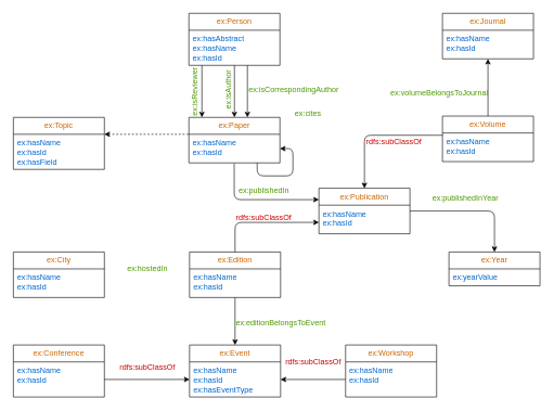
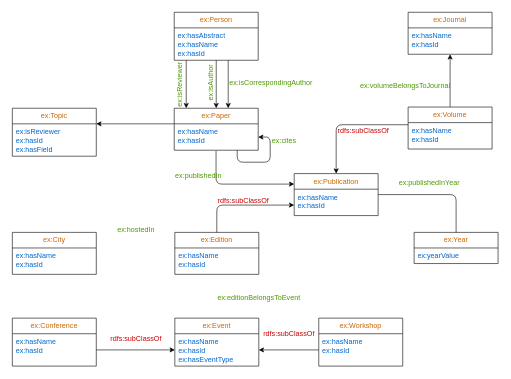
- <mxCell id="51" value="&lt;font color=&quot;#4d9900&quot;&gt;ex:cites&lt;/font&gt;" style="text;html=1;align=center;verticalAlign=middle;resizable=0;points=[];autosize=1;strokeColor=none;fillColor=none;" parent="1" vertex="1"><mxGeometry x="443" y="160" width="60" height="30" as="geometry" /></mxCell>
+ <mxCell id="51" value="&lt;font color=&quot;#4d9900&quot;&gt;ex:cites&lt;/font&gt;" style="text;html=1;align=center;verticalAlign=middle;resizable=0;points=[];autosize=1;strokeColor=none;fillColor=none;" parent="1" vertex="1"><mxGeometry x="443" y="220" width="60" height="30" as="geometry" /></mxCell>
- <mxCell id="27" style="edgeStyle=orthogonalEdgeStyle;rounded=0;orthogonalLoop=1;jettySize=auto;html=1;endArrow=none;endFill=0;startArrow=classic;startFill=1;dashed=1;" parent="1" source="28" target="7" edge="1"><mxGeometry relative="1" as="geometry"><Array as="points"><mxPoint x="200" y="206" /><mxPoint x="200" y="206" /></Array></mxGeometry></mxCell>
+ <mxCell id="27" style="edgeStyle=orthogonalEdgeStyle;rounded=0;orthogonalLoop=1;jettySize=auto;html=1;endArrow=none;endFill=0;startArrow=classic;startFill=1;" parent="1" source="28" target="7" edge="1"><mxGeometry relative="1" as="geometry"><Array as="points"><mxPoint x="200" y="206" /><mxPoint x="200" y="206" /></Array></mxGeometry></mxCell>
- <mxCell id="29" value="&lt;font color=&quot;#0066cc&quot;&gt;ex:hasName&lt;br style=&quot;border-color: var(--border-color);&quot;&gt;ex:hasId&lt;br&gt;ex:hasField&lt;/font&gt;" style="text;strokeColor=none;fillColor=none;align=left;verticalAlign=top;spacingLeft=4;spacingRight=4;overflow=hidden;rotatable=0;points=[[0,0.5],[1,0.5]];portConstraint=eastwest;whiteSpace=wrap;html=1;" parent="28" vertex="1"><mxGeometry y="26" width="140" height="54" as="geometry" /></mxCell>
+ <mxCell id="29" value="&lt;font color=&quot;#0066cc&quot;&gt;ex:isReviewer&lt;br style=&quot;border-color: var(--border-color);&quot;&gt;ex:hasId&lt;br&gt;ex:hasField&lt;/font&gt;" style="text;strokeColor=none;fillColor=none;align=left;verticalAlign=top;spacingLeft=4;spacingRight=4;overflow=hidden;rotatable=0;points=[[0,0.5],[1,0.5]];portConstraint=eastwest;whiteSpace=wrap;html=1;" parent="28" vertex="1"><mxGeometry y="26" width="140" height="54" as="geometry" /></mxCell>
- <mxCell id="39" value="&lt;font color=&quot;#4d9900&quot;&gt;ex:publishedIn&lt;/font&gt;" style="text;html=1;align=center;verticalAlign=middle;resizable=0;points=[];autosize=1;strokeColor=none;fillColor=none;" parent="1" vertex="1"><mxGeometry x="355" y="278" width="100" height="30" as="geometry" /></mxCell>
+ <mxCell id="39" value="&lt;font color=&quot;#4d9900&quot;&gt;ex:publishedIn&lt;/font&gt;" style="text;html=1;align=center;verticalAlign=middle;resizable=0;points=[];autosize=1;strokeColor=none;fillColor=none;" parent="1" vertex="1"><mxGeometry x="280" y="278" width="100" height="30" as="geometry" /></mxCell>
- <mxCell id="34" style="edgeStyle=orthogonalEdgeStyle;orthogonalLoop=1;jettySize=auto;html=1;exitX=1;exitY=0.5;exitDx=0;exitDy=0;entryX=0.5;entryY=0;entryDx=0;entryDy=0;rounded=1;" parent="1" source="35" target="24" edge="1"><mxGeometry relative="1" as="geometry" /></mxCell>
+ <mxCell id="34" style="edgeStyle=orthogonalEdgeStyle;orthogonalLoop=1;jettySize=auto;html=1;exitX=1;exitY=0.5;exitDx=0;exitDy=0;entryX=0.5;entryY=0;entryDx=0;entryDy=0;rounded=1;endArrow=none;" parent="1" source="35" target="24" edge="1"><mxGeometry relative="1" as="geometry" /></mxCell>
- <mxCell id="33" value="&lt;font color=&quot;#4d9900&quot;&gt;ex:hostedIn&lt;/font&gt;" style="text;html=1;align=center;verticalAlign=middle;resizable=0;points=[];autosize=1;strokeColor=none;fillColor=none;" parent="1" vertex="1"><mxGeometry x="181" y="398" width="90" height="30" as="geometry" /></mxCell>
+ <mxCell id="33" value="&lt;font color=&quot;#4d9900&quot;&gt;ex:hostedIn&lt;/font&gt;" style="text;html=1;align=center;verticalAlign=middle;resizable=0;points=[];autosize=1;strokeColor=none;fillColor=none;" parent="1" vertex="1"><mxGeometry x="181" y="368" width="90" height="30" as="geometry" /></mxCell>
- <mxCell id="11" style="edgeStyle=orthogonalEdgeStyle;rounded=0;orthogonalLoop=1;jettySize=auto;html=1;startArrow=classic;startFill=1;endArrow=none;" parent="1" source="12" target="15" edge="1"><mxGeometry relative="1" as="geometry" /></mxCell>
